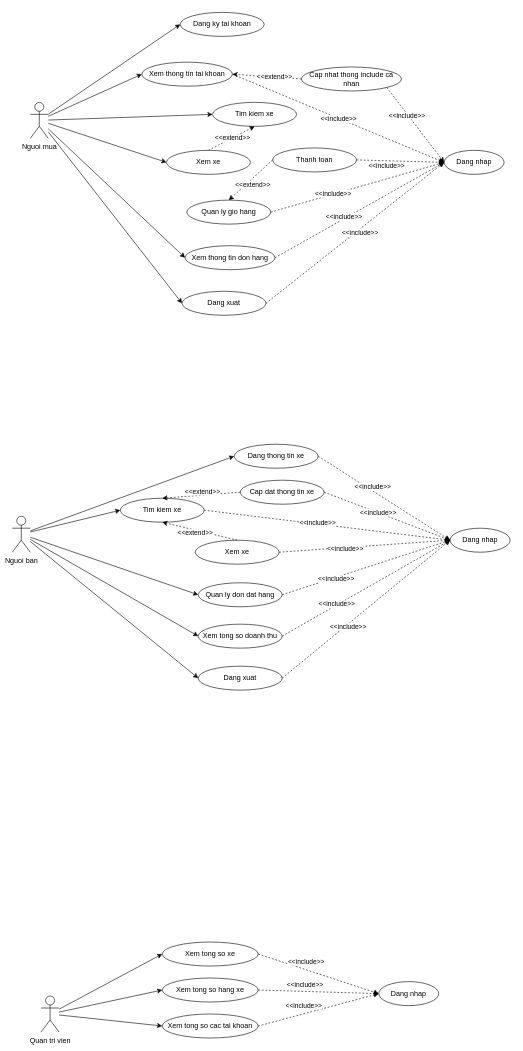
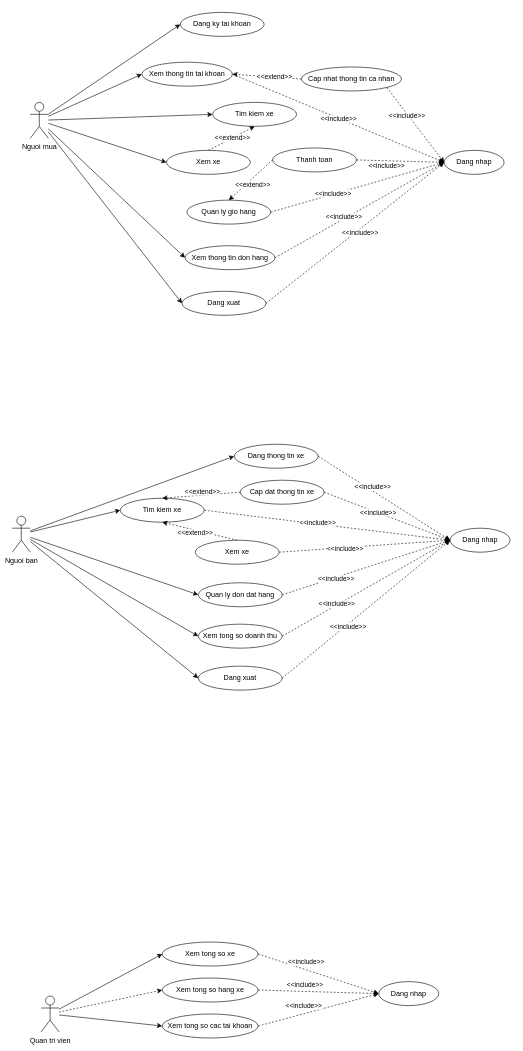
- <mxCell id="5" value="Cap nhat thong include ca nhan" style="ellipse;whiteSpace=wrap;html=1;" parent="1" vertex="1"><mxGeometry x="502" y="111" width="167" height="40" as="geometry" /></mxCell>
+ <mxCell id="5" value="Cap nhat thong tin ca nhan" style="ellipse;whiteSpace=wrap;html=1;" parent="1" vertex="1"><mxGeometry x="502" y="111" width="167" height="40" as="geometry" /></mxCell>
- <mxCell id="71" value="" style="endArrow=classic;html=1;rounded=0;entryX=0;entryY=0.5;entryDx=0;entryDy=0;" parent="1" source="20" target="22" edge="1"><mxGeometry width="50" height="50" relative="1" as="geometry"><mxPoint x="100" y="1716" as="sourcePoint" /><mxPoint x="280" y="1550" as="targetPoint" /></mxGeometry></mxCell>
+ <mxCell id="71" value="" style="endArrow=classic;html=1;rounded=0;entryX=0;entryY=0.5;entryDx=0;entryDy=0;dashed=1;" parent="1" source="20" target="22" edge="1"><mxGeometry width="50" height="50" relative="1" as="geometry"><mxPoint x="100" y="1716" as="sourcePoint" /><mxPoint x="280" y="1550" as="targetPoint" /></mxGeometry></mxCell>
